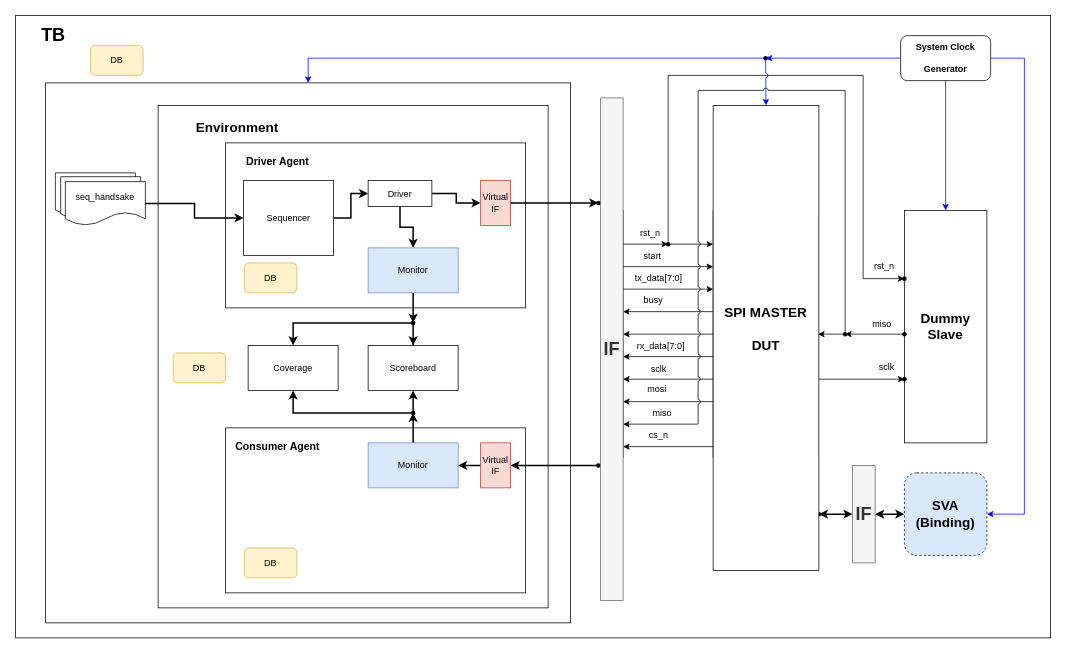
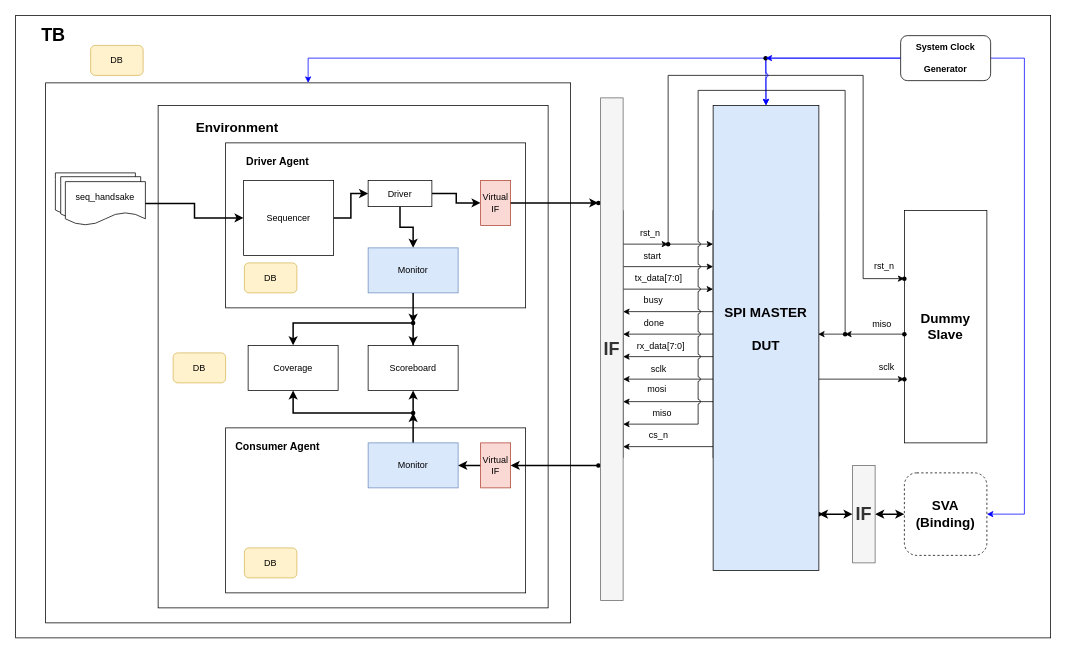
- <mxCell id="99" style="edgeStyle=orthogonalEdgeStyle;rounded=0;orthogonalLoop=1;jettySize=auto;html=1;strokeColor=#0000FF;" edge="1" parent="1" source="101" target="32"><mxGeometry relative="1" as="geometry" /></mxCell>
+ <mxCell id="99" style="edgeStyle=orthogonalEdgeStyle;rounded=0;orthogonalLoop=1;jettySize=auto;html=1;strokeColor=#0000FF;" edge="1" parent="1" source="101" target="111"><mxGeometry relative="1" as="geometry" /></mxCell>
+ <mxCell id="73" value="done" style="text;html=1;align=center;verticalAlign=middle;resizable=0;points=[];autosize=1;strokeColor=none;fillColor=none;" vertex="1" parent="1"><mxGeometry x="846" y="415" width="50" height="30" as="geometry" /></mxCell>
- <mxCell id="111" value="&lt;div&gt;&lt;b&gt;&lt;font style=&quot;font-size: 18px;&quot;&gt;SPI MASTER&lt;/font&gt;&lt;/b&gt;&lt;/div&gt;&lt;div&gt;&lt;b&gt;&lt;font style=&quot;font-size: 18px;&quot;&gt;&lt;br&gt;&lt;/font&gt;&lt;/b&gt;&lt;/div&gt;&lt;div&gt;&lt;b&gt;&lt;font style=&quot;font-size: 18px;&quot;&gt;DUT&lt;/font&gt;&lt;/b&gt;&lt;/div&gt;&lt;b&gt;&lt;font style=&quot;font-size: 18px;&quot;&gt;&lt;br&gt;&lt;/font&gt;&lt;/b&gt;" style="whiteSpace=wrap;html=1;" vertex="1" parent="1"><mxGeometry x="950" y="140" width="141" height="620" as="geometry" /></mxCell>
+ <mxCell id="111" value="&lt;div&gt;&lt;b&gt;&lt;font style=&quot;font-size: 18px;&quot;&gt;SPI MASTER&lt;/font&gt;&lt;/b&gt;&lt;/div&gt;&lt;div&gt;&lt;b&gt;&lt;font style=&quot;font-size: 18px;&quot;&gt;&lt;br&gt;&lt;/font&gt;&lt;/b&gt;&lt;/div&gt;&lt;div&gt;&lt;b&gt;&lt;font style=&quot;font-size: 18px;&quot;&gt;DUT&lt;/font&gt;&lt;/b&gt;&lt;/div&gt;&lt;b&gt;&lt;font style=&quot;font-size: 18px;&quot;&gt;&lt;br&gt;&lt;/font&gt;&lt;/b&gt;" style="whiteSpace=wrap;html=1;fillColor=#dae8fc;" vertex="1" parent="1"><mxGeometry x="950" y="140" width="141" height="620" as="geometry" /></mxCell>
- <mxCell id="94" value="&lt;b&gt;&lt;font style=&quot;font-size: 18px;&quot;&gt;SVA&lt;br&gt;(Binding)&lt;br&gt;&lt;/font&gt;&lt;/b&gt;" style="rounded=1;whiteSpace=wrap;html=1;dashed=1;fillColor=#dae8fc;" vertex="1" parent="1"><mxGeometry x="1205" y="630" width="110" height="110" as="geometry" /></mxCell>
+ <mxCell id="94" value="&lt;b&gt;&lt;font style=&quot;font-size: 18px;&quot;&gt;SVA&lt;br&gt;(Binding)&lt;br&gt;&lt;/font&gt;&lt;/b&gt;" style="rounded=1;whiteSpace=wrap;html=1;dashed=1;" vertex="1" parent="1"><mxGeometry x="1205" y="630" width="110" height="110" as="geometry" /></mxCell>
